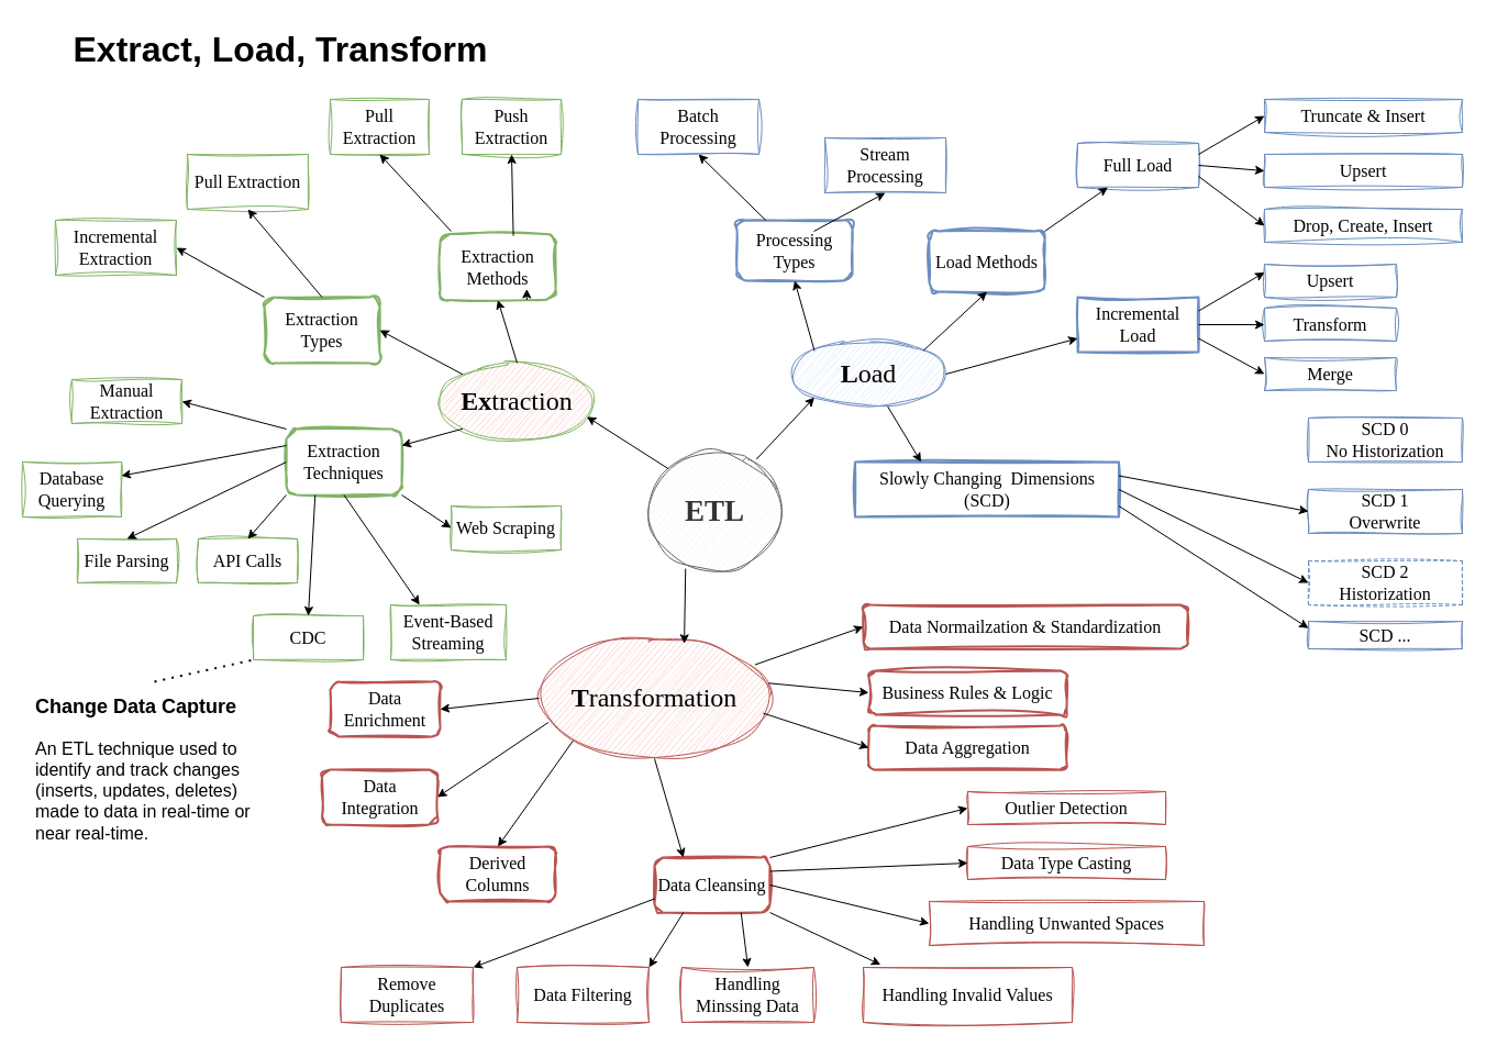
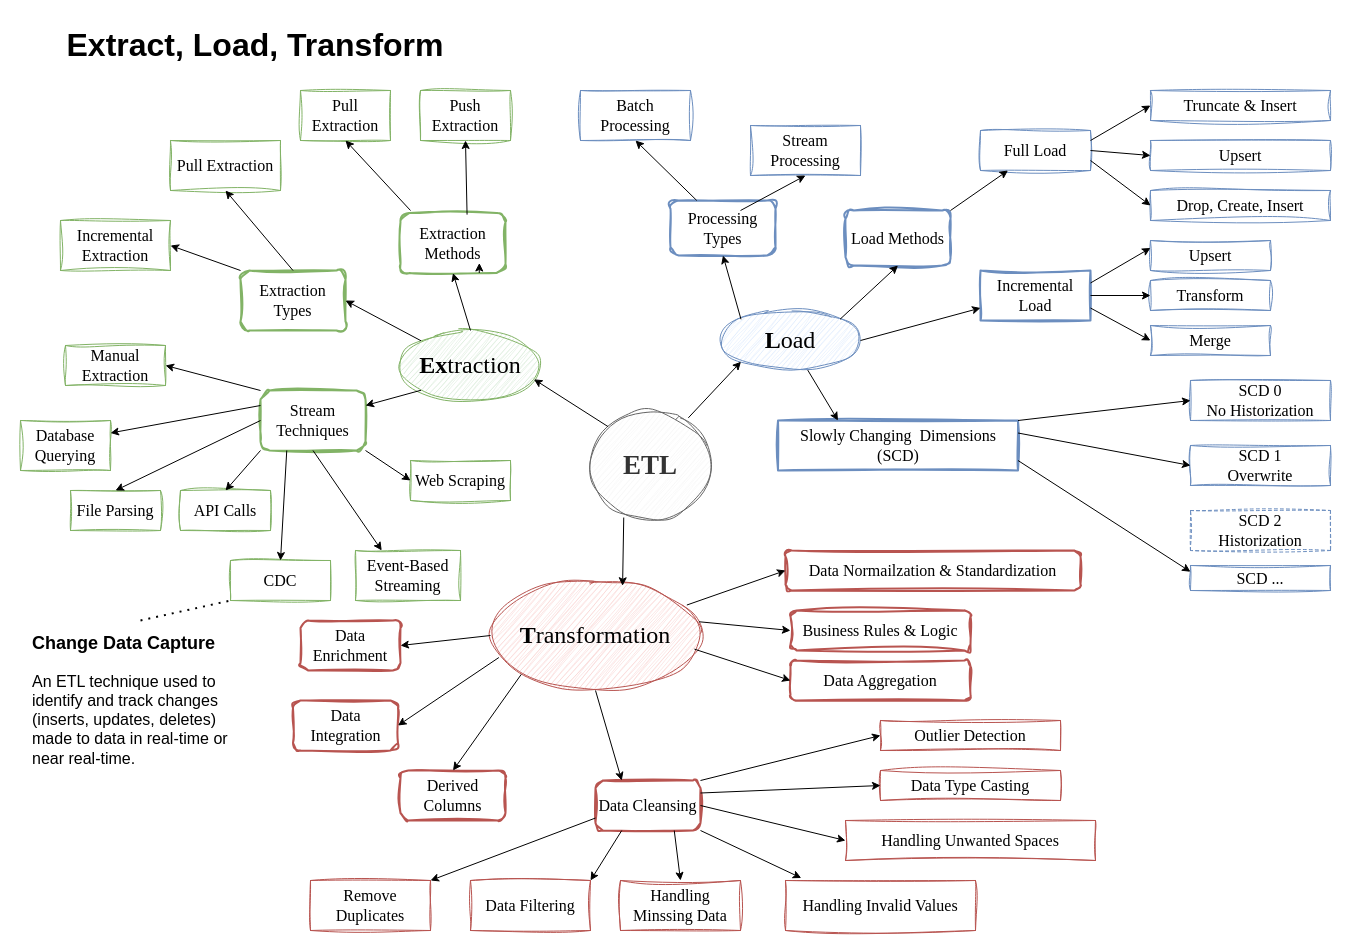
- <mxCell id="13" value="&lt;font style=&quot;font-size: 16px;&quot;&gt;Incremental Extraction&lt;/font&gt;" style="rounded=0;whiteSpace=wrap;html=1;fillColor=none;fontFamily=Comic Sans MS;sketch=1;curveFitting=1;jiggle=2;strokeColor=#82b366;strokeWidth=1;" vertex="1" parent="1"><mxGeometry x="50" y="200" width="110" height="50" as="geometry" /></mxCell>
+ <mxCell id="13" value="&lt;font style=&quot;font-size: 16px;&quot;&gt;Incremental Extraction&lt;/font&gt;" style="rounded=0;whiteSpace=wrap;html=1;fillColor=none;fontFamily=Comic Sans MS;sketch=1;curveFitting=1;jiggle=2;strokeColor=#82b366;strokeWidth=1;" vertex="1" parent="1"><mxGeometry x="60" y="220" width="110" height="50" as="geometry" /></mxCell>
- <mxCell id="5" value="&lt;font style=&quot;font-size: 24px;&quot;&gt;&lt;b style=&quot;&quot;&gt;Ex&lt;/b&gt;traction&lt;/font&gt;" style="ellipse;whiteSpace=wrap;html=1;fillColor=#f8cecc;strokeColor=#82b366;sketch=1;curveFitting=1;jiggle=2;fillStyle=hachure;fontFamily=Comic Sans MS;strokeWidth=1;" vertex="1" parent="1"><mxGeometry x="400" y="330" width="140" height="70" as="geometry" /></mxCell>
+ <mxCell id="5" value="&lt;font style=&quot;font-size: 24px;&quot;&gt;&lt;b style=&quot;&quot;&gt;Ex&lt;/b&gt;traction&lt;/font&gt;" style="ellipse;whiteSpace=wrap;html=1;fillColor=#d5e8d4;strokeColor=#82b366;sketch=1;curveFitting=1;jiggle=2;fillStyle=hachure;fontFamily=Comic Sans MS;strokeWidth=1;" vertex="1" parent="1"><mxGeometry x="400" y="330" width="140" height="70" as="geometry" /></mxCell>
+ <mxCell id="70" value="" style="endArrow=classic;html=1;rounded=0;exitX=1;exitY=0;exitDx=0;exitDy=0;entryX=0;entryY=0.5;entryDx=0;entryDy=0;" edge="1" parent="1" source="52" target="53"><mxGeometry width="50" height="50" relative="1" as="geometry"><mxPoint x="988" y="424" as="sourcePoint" /><mxPoint x="970" y="360" as="targetPoint" /></mxGeometry></mxCell>
- <mxCell id="14" value="&lt;font style=&quot;font-size: 16px;&quot;&gt;Extraction Techniques&lt;/font&gt;" style="rounded=1;whiteSpace=wrap;html=1;fontFamily=Comic Sans MS;sketch=1;curveFitting=1;jiggle=2;fillColor=none;strokeColor=#82b366;shadow=0;glass=0;strokeWidth=2;" vertex="1" parent="1"><mxGeometry x="260" y="390" width="105" height="60" as="geometry" /></mxCell>
+ <mxCell id="14" value="&lt;font style=&quot;font-size: 16px;&quot;&gt;Stream Techniques&lt;/font&gt;" style="rounded=1;whiteSpace=wrap;html=1;fontFamily=Comic Sans MS;sketch=1;curveFitting=1;jiggle=2;fillColor=none;strokeColor=#82b366;shadow=0;glass=0;strokeWidth=2;" vertex="1" parent="1"><mxGeometry x="260" y="390" width="105" height="60" as="geometry" /></mxCell>
- <mxCell id="72" value="" style="endArrow=classic;html=1;rounded=0;exitX=1;exitY=0.5;exitDx=0;exitDy=0;entryX=0;entryY=0.5;entryDx=0;entryDy=0;" edge="1" parent="1" source="52" target="55"><mxGeometry width="50" height="50" relative="1" as="geometry"><mxPoint x="1028" y="574" as="sourcePoint" /><mxPoint x="1010" y="510" as="targetPoint" /></mxGeometry></mxCell>
